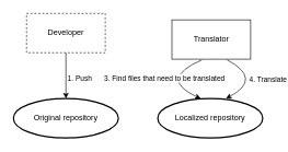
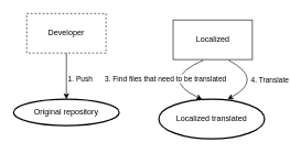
- <mxCell id="7" value="Translator" style="rounded=0;whiteSpace=wrap;html=1;" vertex="1" parent="1"><mxGeometry x="261.58" y="29.76" width="120" height="60" as="geometry" /></mxCell>
+ <mxCell id="7" value="Localized" style="rounded=0;whiteSpace=wrap;html=1;" vertex="1" parent="1"><mxGeometry x="261.58" y="29.76" width="120" height="60" as="geometry" /></mxCell>
- <mxCell id="2" value="Original repository" style="strokeWidth=2;html=1;shape=mxgraph.flowchart.start_1;whiteSpace=wrap;" vertex="1" parent="1"><mxGeometry x="20" y="150" width="160" height="60" as="geometry" /></mxCell>
+ <mxCell id="2" value="Original repository" style="strokeWidth=2;html=1;shape=mxgraph.flowchart.start_1;whiteSpace=wrap;" vertex="1" parent="1"><mxGeometry x="20" y="150" width="160" height="40" as="geometry" /></mxCell>
- <mxCell id="6" value="Localized repository" style="strokeWidth=2;html=1;shape=mxgraph.flowchart.start_1;whiteSpace=wrap;" vertex="1" parent="1"><mxGeometry x="240" y="150" width="160" height="60" as="geometry" /></mxCell>
+ <mxCell id="6" value="Localized translated" style="strokeWidth=2;html=1;shape=mxgraph.flowchart.start_1;whiteSpace=wrap;" vertex="1" parent="1"><mxGeometry x="240" y="150" width="160" height="60" as="geometry" /></mxCell>
